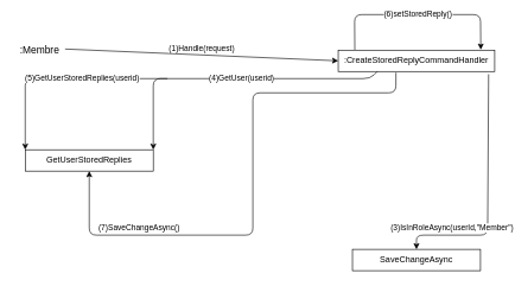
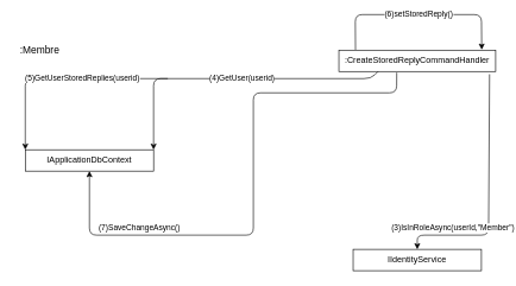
- <mxCell id="3" value="(1)Handle(request)" style="endArrow=classic;html=1;exitX=1.014;exitY=0.421;exitDx=0;exitDy=0;entryX=0;entryY=0.5;entryDx=0;entryDy=0;exitPerimeter=0;" parent="1" source="4" target="2" edge="1"><mxGeometry y="10" width="50" height="50" relative="1" as="geometry"><mxPoint x="-55" y="70" as="sourcePoint" /><mxPoint x="295" y="70" as="targetPoint" /><mxPoint as="offset" /></mxGeometry></mxCell>
- <mxCell id="5" value="GetUserStoredReplies" style="rounded=0;whiteSpace=wrap;html=1;" parent="1" vertex="1"><mxGeometry x="35" y="210" width="180" height="30" as="geometry" /></mxCell>
+ <mxCell id="5" value="IApplicationDbContext" style="rounded=0;whiteSpace=wrap;html=1;" parent="1" vertex="1"><mxGeometry x="35" y="210" width="180" height="30" as="geometry" /></mxCell>
- <mxCell id="10" value="SaveChangeAsync" style="rounded=0;whiteSpace=wrap;html=1;" vertex="1" parent="1"><mxGeometry x="495" y="350" width="180" height="30" as="geometry" /></mxCell>
+ <mxCell id="10" value="IIdentityService" style="rounded=0;whiteSpace=wrap;html=1;" vertex="1" parent="1"><mxGeometry x="495" y="350" width="180" height="30" as="geometry" /></mxCell>
